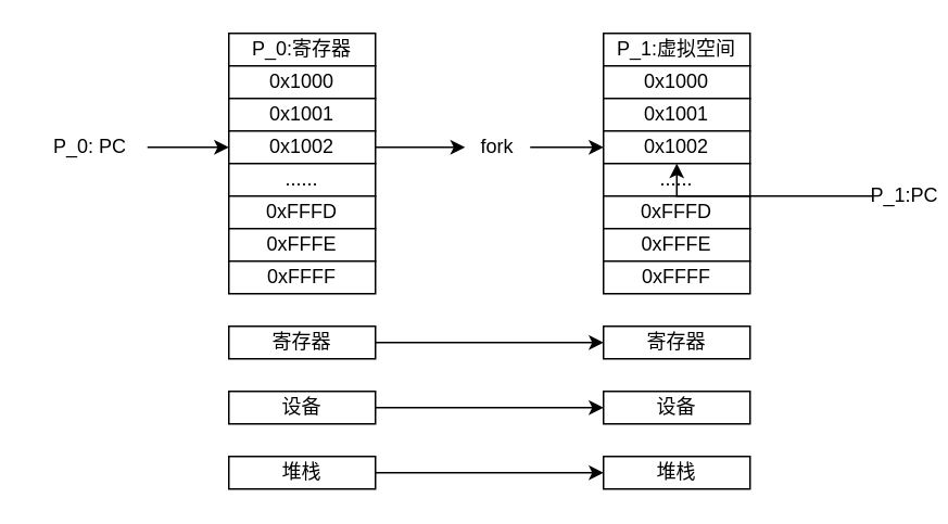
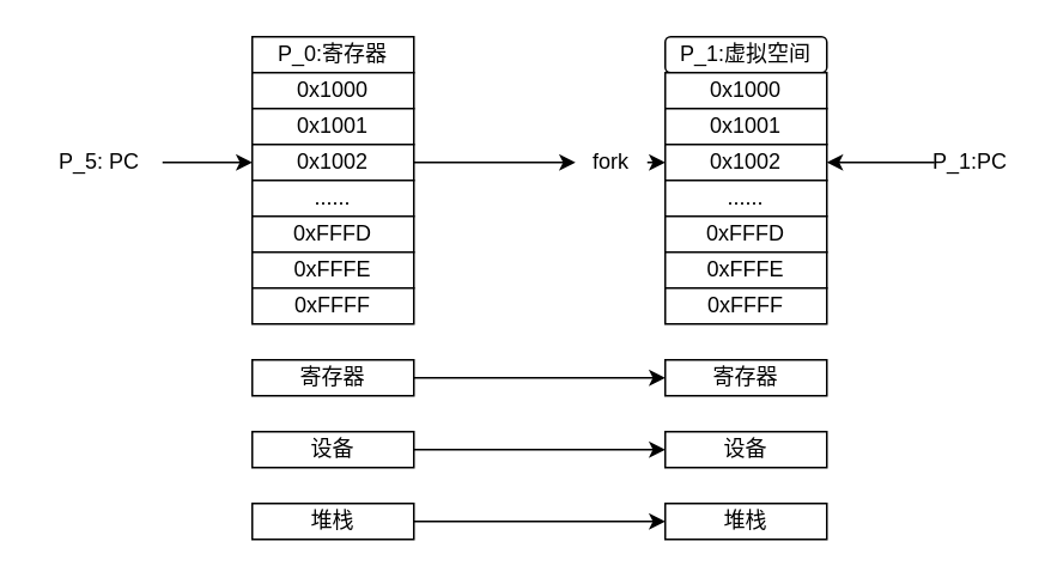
- <mxCell id="15" value="P_1:虚拟空间" style="rounded=0;whiteSpace=wrap;html=1;" vertex="1" parent="1"><mxGeometry x="370" y="20" width="90" height="20" as="geometry" /></mxCell>
+ <mxCell id="15" value="P_1:虚拟空间" style="whiteSpace=wrap;html=1;rounded=1;" vertex="1" parent="1"><mxGeometry x="370" y="20" width="90" height="20" as="geometry" /></mxCell>
- <mxCell id="12" value="P_0: PC" style="text;html=1;strokeColor=none;fillColor=none;align=center;verticalAlign=middle;whiteSpace=wrap;rounded=0;" vertex="1" parent="1"><mxGeometry x="20" y="80" width="70" height="20" as="geometry" /></mxCell>
+ <mxCell id="12" value="P_5: PC" style="text;html=1;strokeColor=none;fillColor=none;align=center;verticalAlign=middle;whiteSpace=wrap;rounded=0;" vertex="1" parent="1"><mxGeometry x="20" y="80" width="70" height="20" as="geometry" /></mxCell>
- <mxCell id="14" value="fork" style="text;html=1;strokeColor=none;fillColor=none;align=center;verticalAlign=middle;whiteSpace=wrap;rounded=0;" vertex="1" parent="1"><mxGeometry x="285" y="80" width="40" height="20" as="geometry" /></mxCell>
+ <mxCell id="14" value="fork" style="text;html=1;strokeColor=none;fillColor=none;align=center;verticalAlign=middle;whiteSpace=wrap;rounded=0;" vertex="1" parent="1"><mxGeometry x="320" y="80" width="40" height="20" as="geometry" /></mxCell>
- <mxCell id="24" value="P_1:PC" style="text;html=1;strokeColor=none;fillColor=none;align=center;verticalAlign=middle;whiteSpace=wrap;rounded=0;" vertex="1" parent="1"><mxGeometry x="535" y="110" width="40" height="20" as="geometry" /></mxCell>
+ <mxCell id="24" value="P_1:PC" style="text;html=1;strokeColor=none;fillColor=none;align=center;verticalAlign=middle;whiteSpace=wrap;rounded=0;" vertex="1" parent="1"><mxGeometry x="520" y="80" width="40" height="20" as="geometry" /></mxCell>
